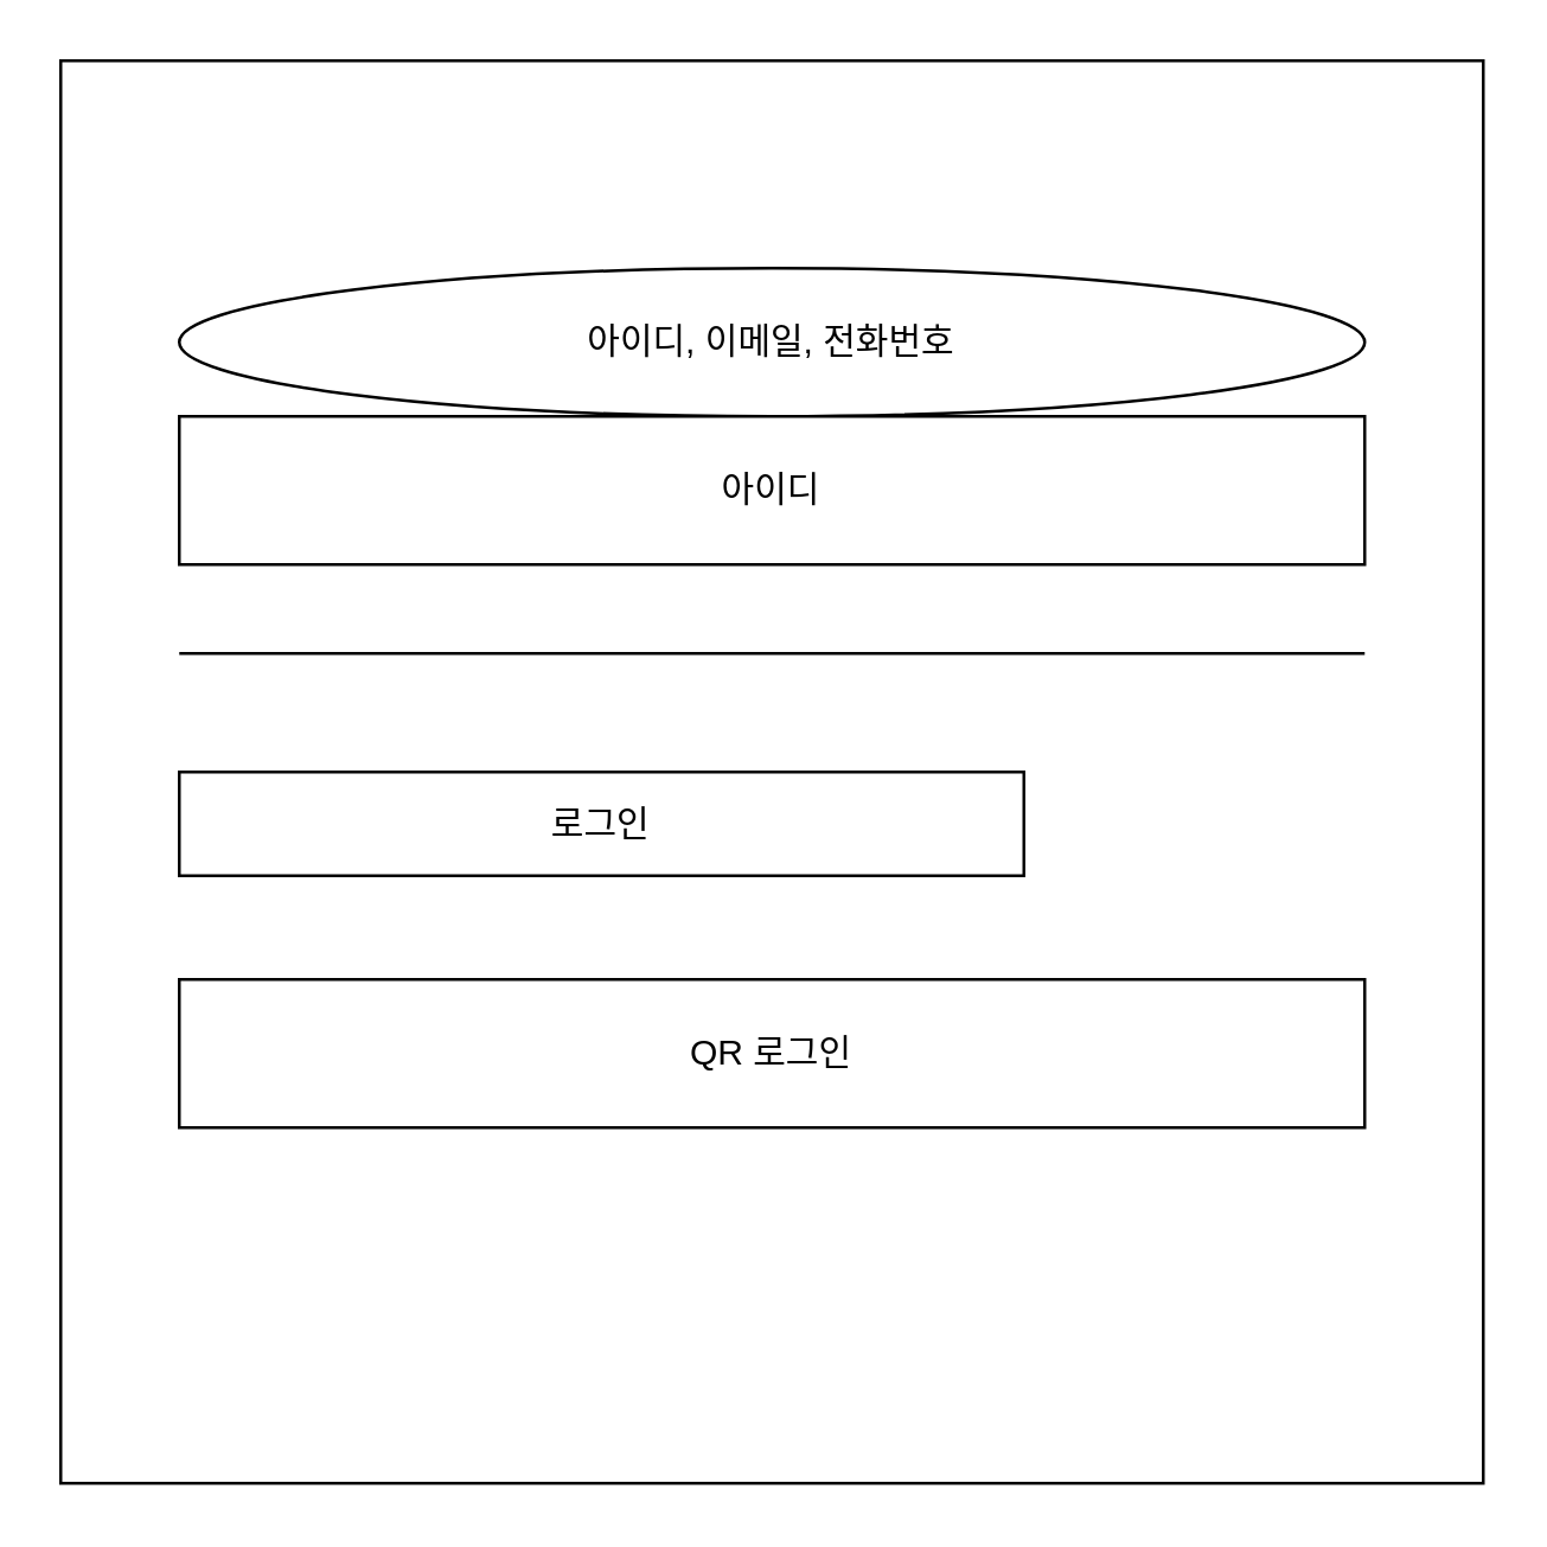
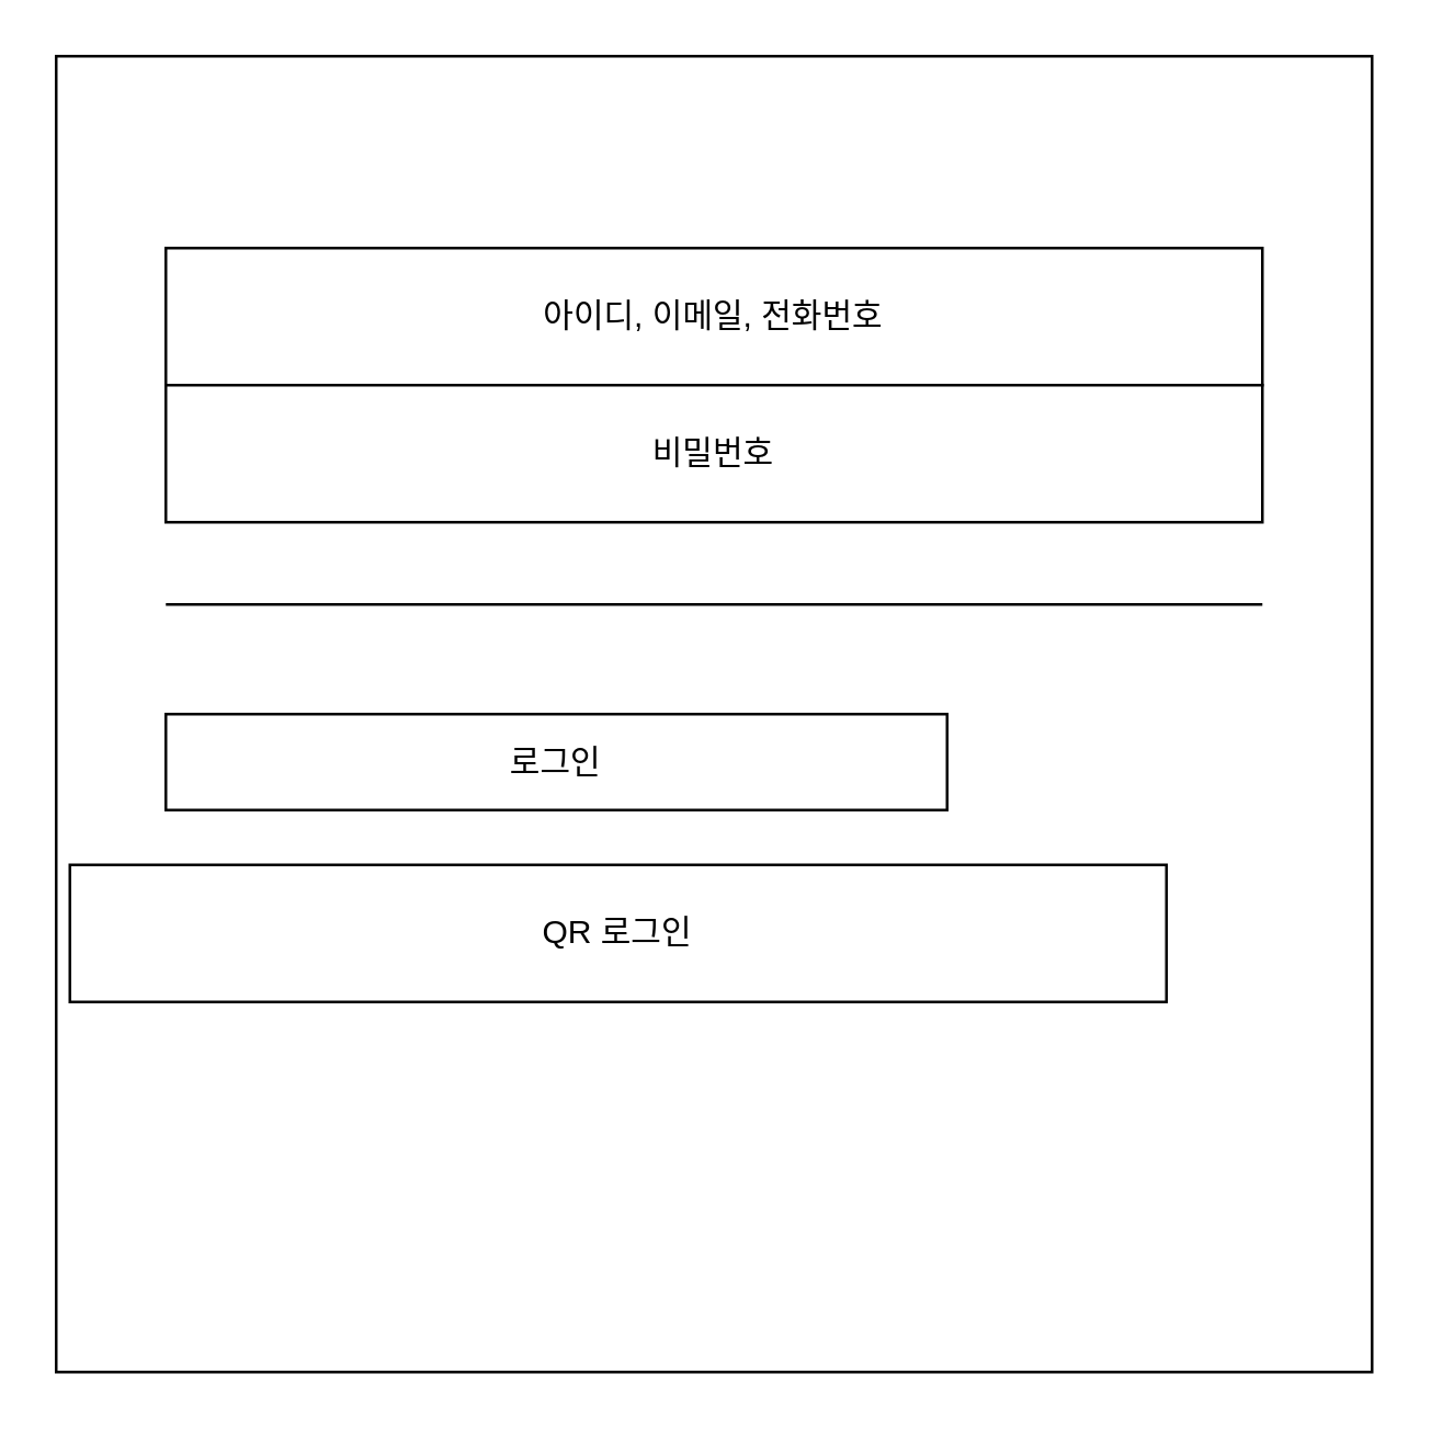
- <mxCell id="5" value="아이디, 이메일, 전화번호" style="ellipse;whiteSpace=wrap;html=1;" vertex="1" parent="1"><mxGeometry x="60" y="90" width="400" height="50" as="geometry" /></mxCell>
+ <mxCell id="5" value="아이디, 이메일, 전화번호" style="rounded=0;whiteSpace=wrap;html=1;" vertex="1" parent="1"><mxGeometry x="60" y="90" width="400" height="50" as="geometry" /></mxCell>
- <mxCell id="6" value="아이디" style="rounded=0;whiteSpace=wrap;html=1;" vertex="1" parent="1"><mxGeometry x="60" y="140" width="400" height="50" as="geometry" /></mxCell>
+ <mxCell id="6" value="비밀번호" style="rounded=0;whiteSpace=wrap;html=1;" vertex="1" parent="1"><mxGeometry x="60" y="140" width="400" height="50" as="geometry" /></mxCell>
- <mxCell id="4" value="QR 로그인" style="rounded=0;whiteSpace=wrap;html=1;" vertex="1" parent="1"><mxGeometry x="60" y="330" width="400" height="50" as="geometry" /></mxCell>
+ <mxCell id="4" value="QR 로그인" style="rounded=0;whiteSpace=wrap;html=1;" vertex="1" parent="1"><mxGeometry x="25" y="315" width="400" height="50" as="geometry" /></mxCell>
